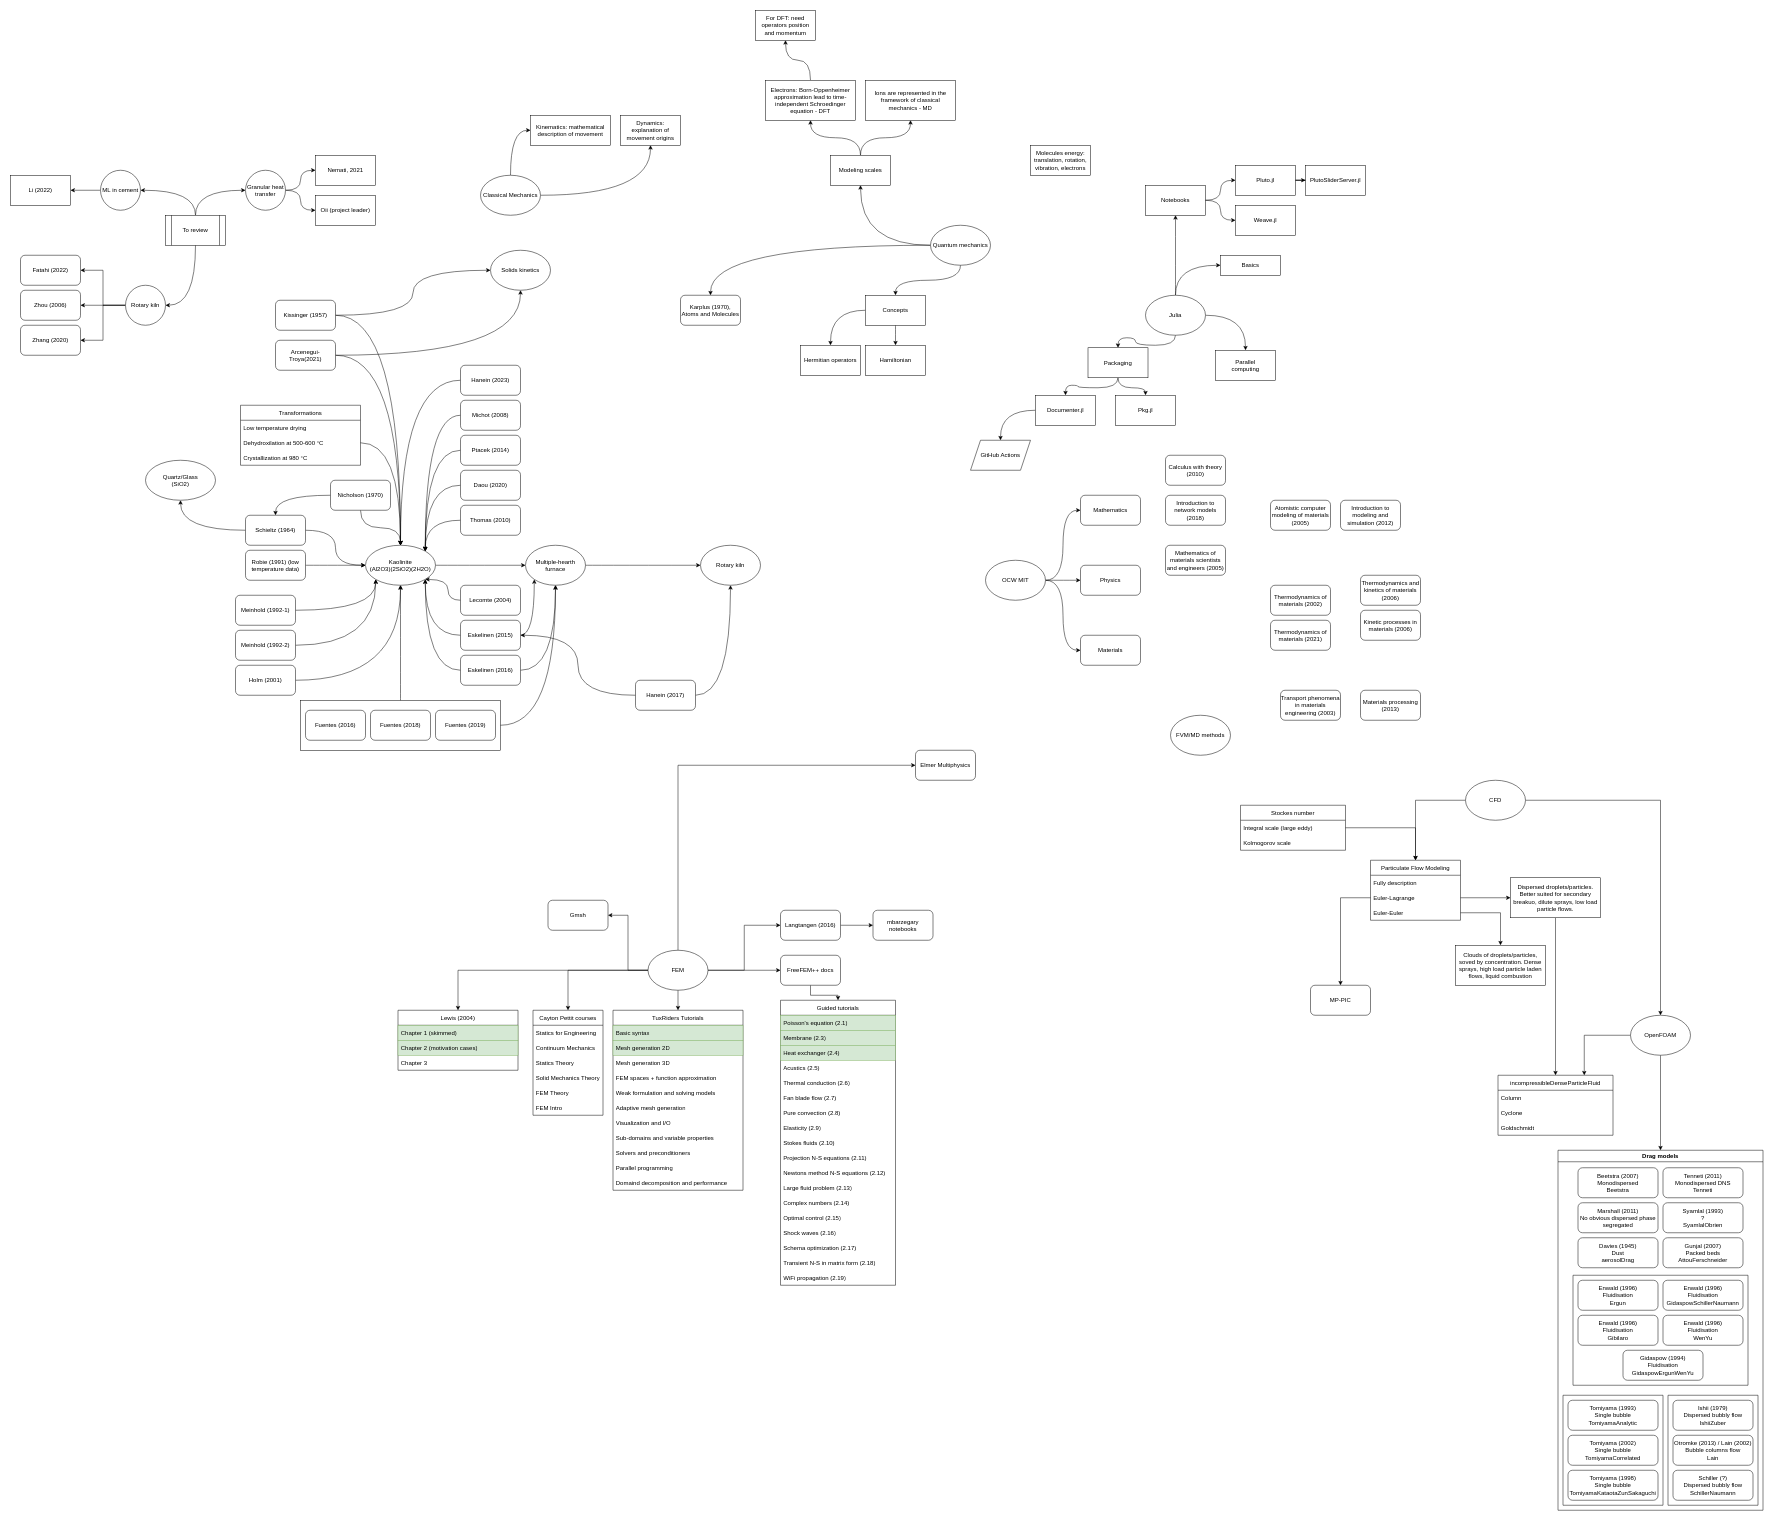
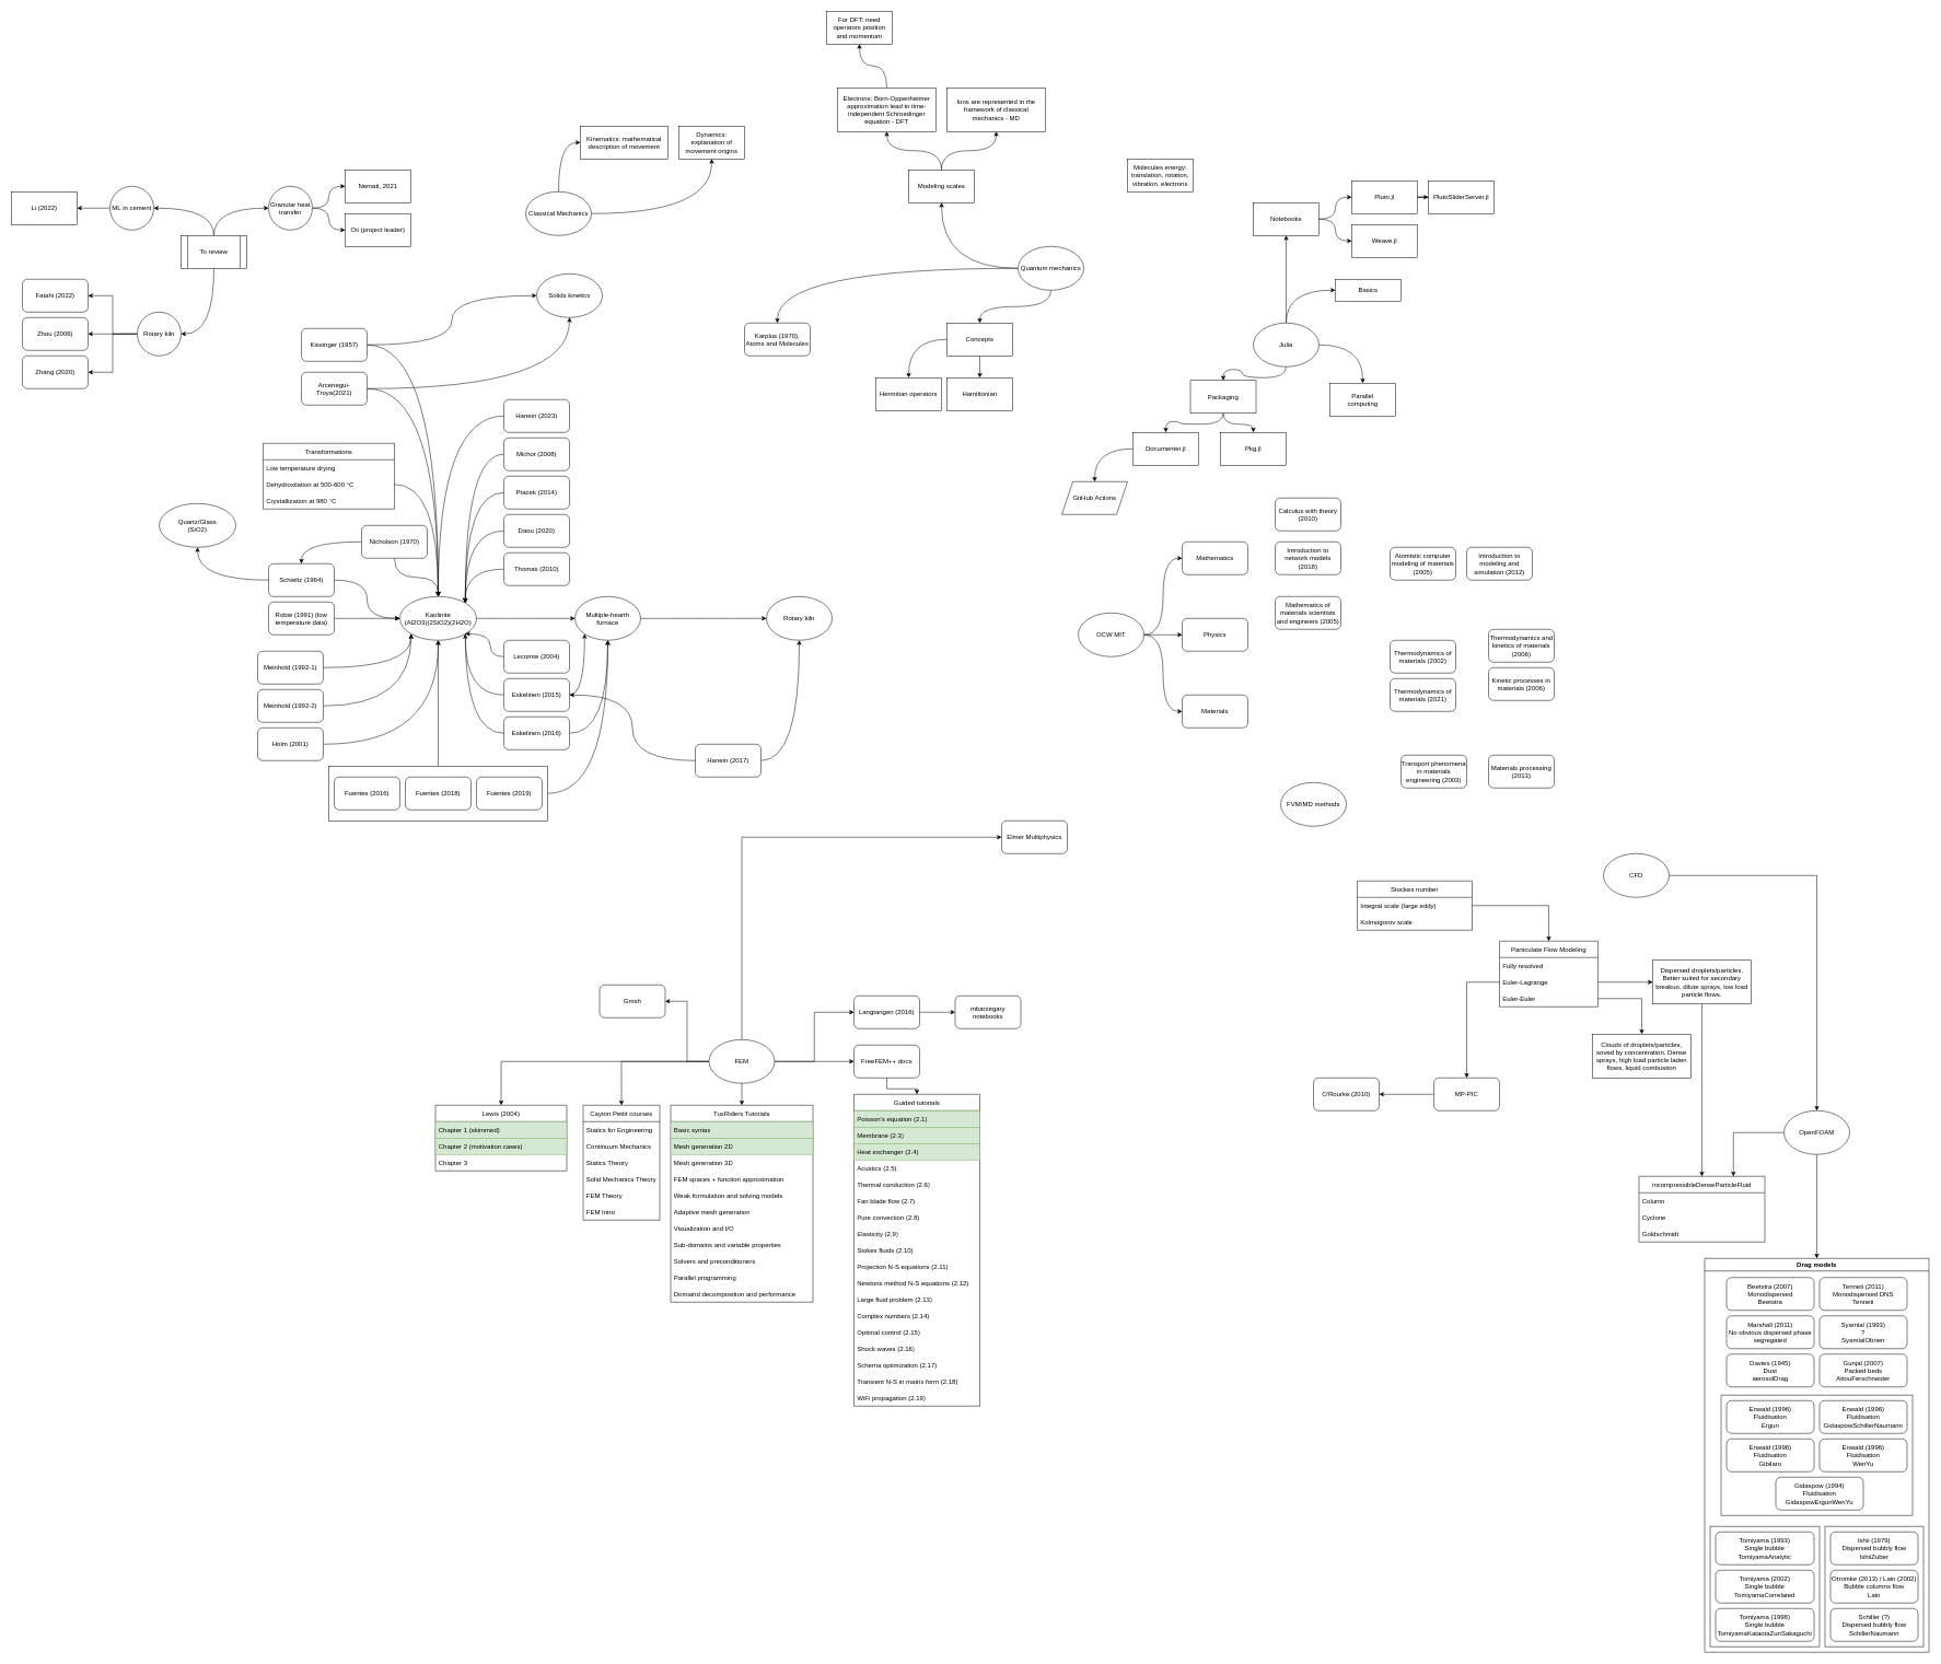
- <mxCell id="80" style="edgeStyle=orthogonalEdgeStyle;curved=1;rounded=0;orthogonalLoop=1;jettySize=auto;html=1;entryX=1;entryY=1;entryDx=0;entryDy=0;" parent="1" source="81" target="49" edge="1"><mxGeometry relative="1" as="geometry" /></mxCell>
+ <mxCell id="80" style="edgeStyle=orthogonalEdgeStyle;curved=1;rounded=0;orthogonalLoop=1;jettySize=auto;html=1;entryX=1;entryY=1;entryDx=0;entryDy=0;endArrow=none;" parent="1" source="81" target="49" edge="1"><mxGeometry relative="1" as="geometry" /></mxCell>
- <mxCell id="195" style="edgeStyle=orthogonalEdgeStyle;rounded=0;orthogonalLoop=1;jettySize=auto;html=1;entryX=0.5;entryY=0;entryDx=0;entryDy=0;" parent="1" source="197" target="198" edge="1"><mxGeometry relative="1" as="geometry"><mxPoint x="2780" y="1690" as="targetPoint" /></mxGeometry></mxCell>
- <mxCell id="199" value="Fully description" style="text;strokeColor=none;fillColor=none;align=left;verticalAlign=middle;spacingLeft=4;spacingRight=4;overflow=hidden;points=[[0,0.5],[1,0.5]];portConstraint=eastwest;rotatable=0;whiteSpace=wrap;html=1;" parent="198" vertex="1"><mxGeometry y="30" width="180" height="30" as="geometry" /></mxCell>
+ <mxCell id="199" value="Fully resolved" style="text;strokeColor=none;fillColor=none;align=left;verticalAlign=middle;spacingLeft=4;spacingRight=4;overflow=hidden;points=[[0,0.5],[1,0.5]];portConstraint=eastwest;rotatable=0;whiteSpace=wrap;html=1;" parent="198" vertex="1"><mxGeometry y="30" width="180" height="30" as="geometry" /></mxCell>
+ <mxCell id="246" value="O'Rourke (2010)" style="rounded=1;whiteSpace=wrap;html=1;" parent="1" vertex="1"><mxGeometry x="2400" y="1970" width="120" height="60" as="geometry" /></mxCell>
+ <mxCell id="243" style="edgeStyle=orthogonalEdgeStyle;rounded=0;orthogonalLoop=1;jettySize=auto;html=1;" parent="1" source="244" target="246" edge="1"><mxGeometry relative="1" as="geometry" /></mxCell>
